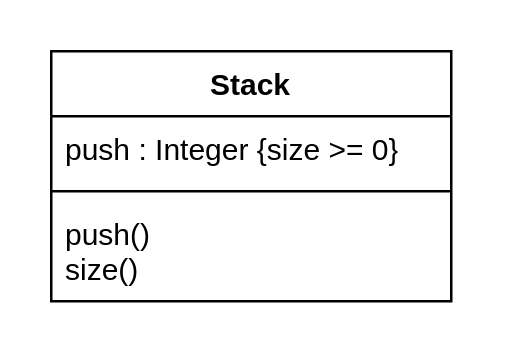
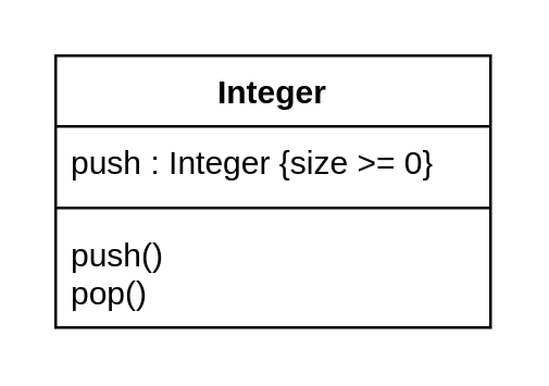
- <mxCell id="2" value="Stack" style="swimlane;fontStyle=1;align=center;verticalAlign=top;childLayout=stackLayout;horizontal=1;startSize=26;horizontalStack=0;resizeParent=1;resizeParentMax=0;resizeLast=0;collapsible=1;marginBottom=0;whiteSpace=wrap;html=1;" vertex="1" parent="1"><mxGeometry width="160" height="100" as="geometry" x="20" y="20"><mxRectangle width="70" height="30" as="alternateBounds" /></mxGeometry></mxCell>
+ <mxCell id="2" value="Integer" style="swimlane;fontStyle=1;align=center;verticalAlign=top;childLayout=stackLayout;horizontal=1;startSize=26;horizontalStack=0;resizeParent=1;resizeParentMax=0;resizeLast=0;collapsible=1;marginBottom=0;whiteSpace=wrap;html=1;" vertex="1" parent="1"><mxGeometry width="160" height="100" as="geometry" x="20" y="20"><mxRectangle width="70" height="30" as="alternateBounds" /></mxGeometry></mxCell>
- <mxCell id="5" value="push()&lt;br&gt;size()" style="text;strokeColor=none;fillColor=none;align=left;verticalAlign=top;spacingLeft=4;spacingRight=4;overflow=hidden;rotatable=0;points=[[0,0.5],[1,0.5]];portConstraint=eastwest;whiteSpace=wrap;html=1;" vertex="1" parent="2"><mxGeometry y="60" width="160" height="40" as="geometry" /></mxCell>
+ <mxCell id="5" value="push()&lt;br&gt;pop()" style="text;strokeColor=none;fillColor=none;align=left;verticalAlign=top;spacingLeft=4;spacingRight=4;overflow=hidden;rotatable=0;points=[[0,0.5],[1,0.5]];portConstraint=eastwest;whiteSpace=wrap;html=1;" vertex="1" parent="2"><mxGeometry y="60" width="160" height="40" as="geometry" /></mxCell>
